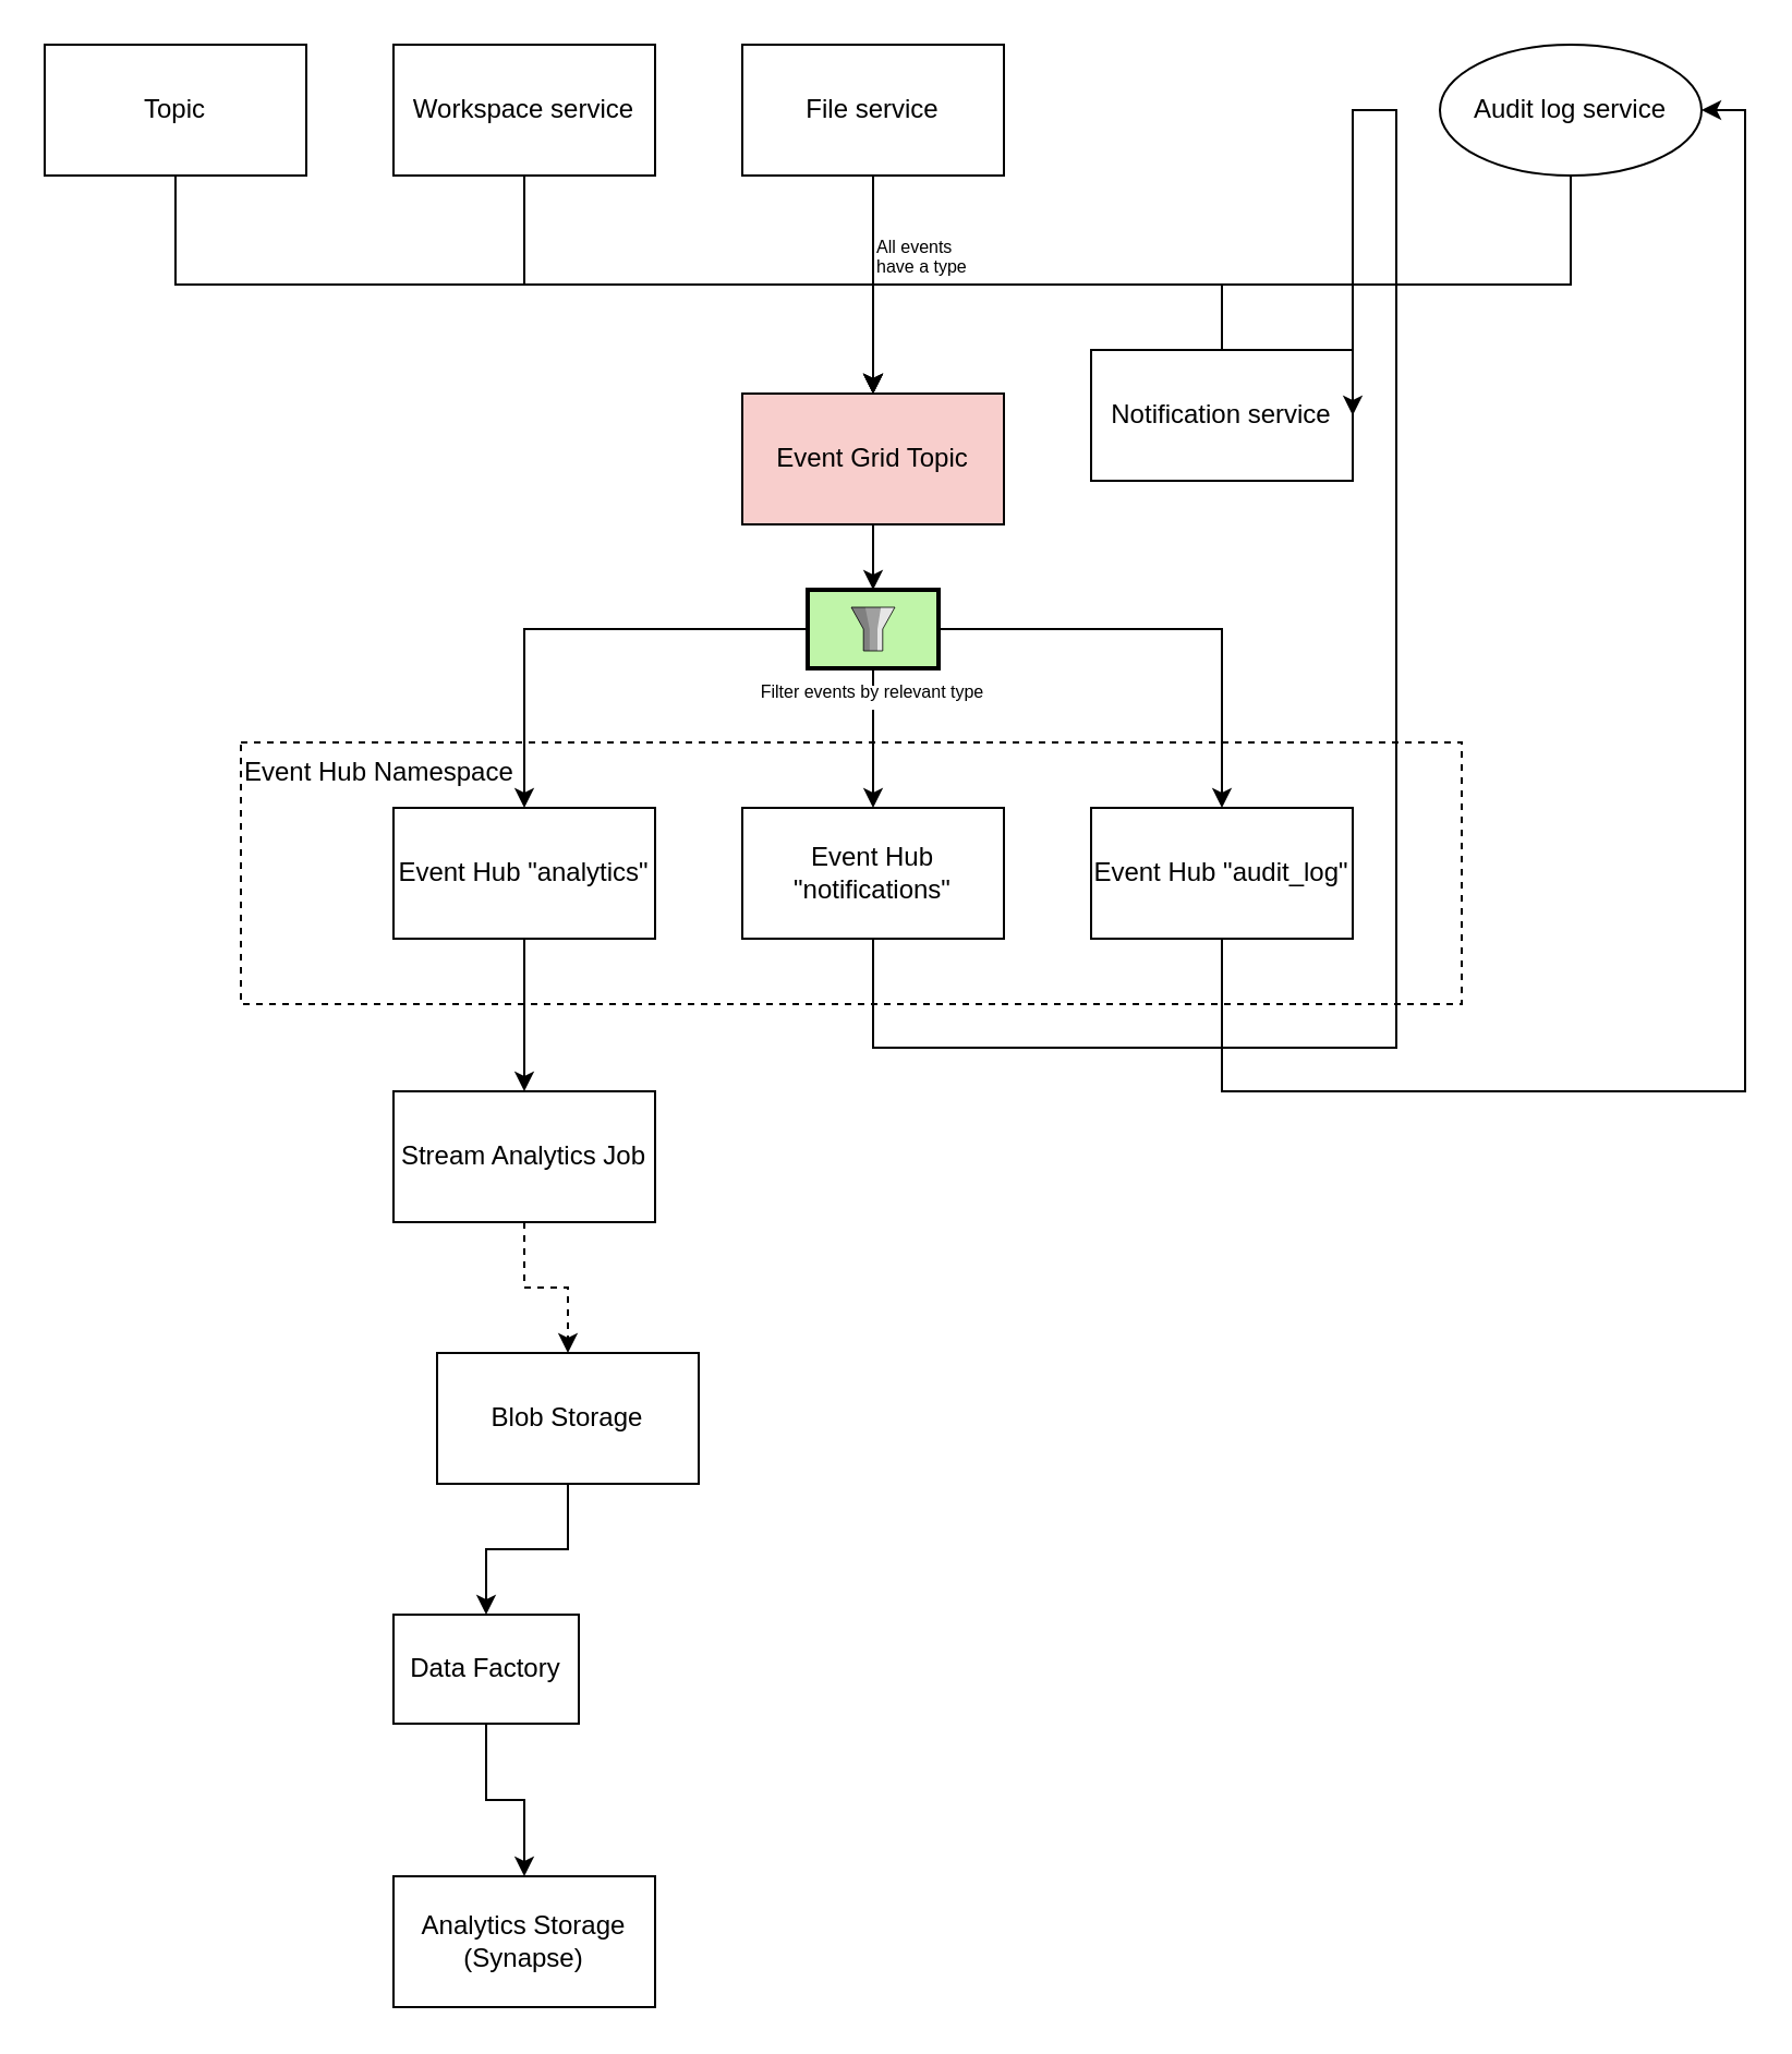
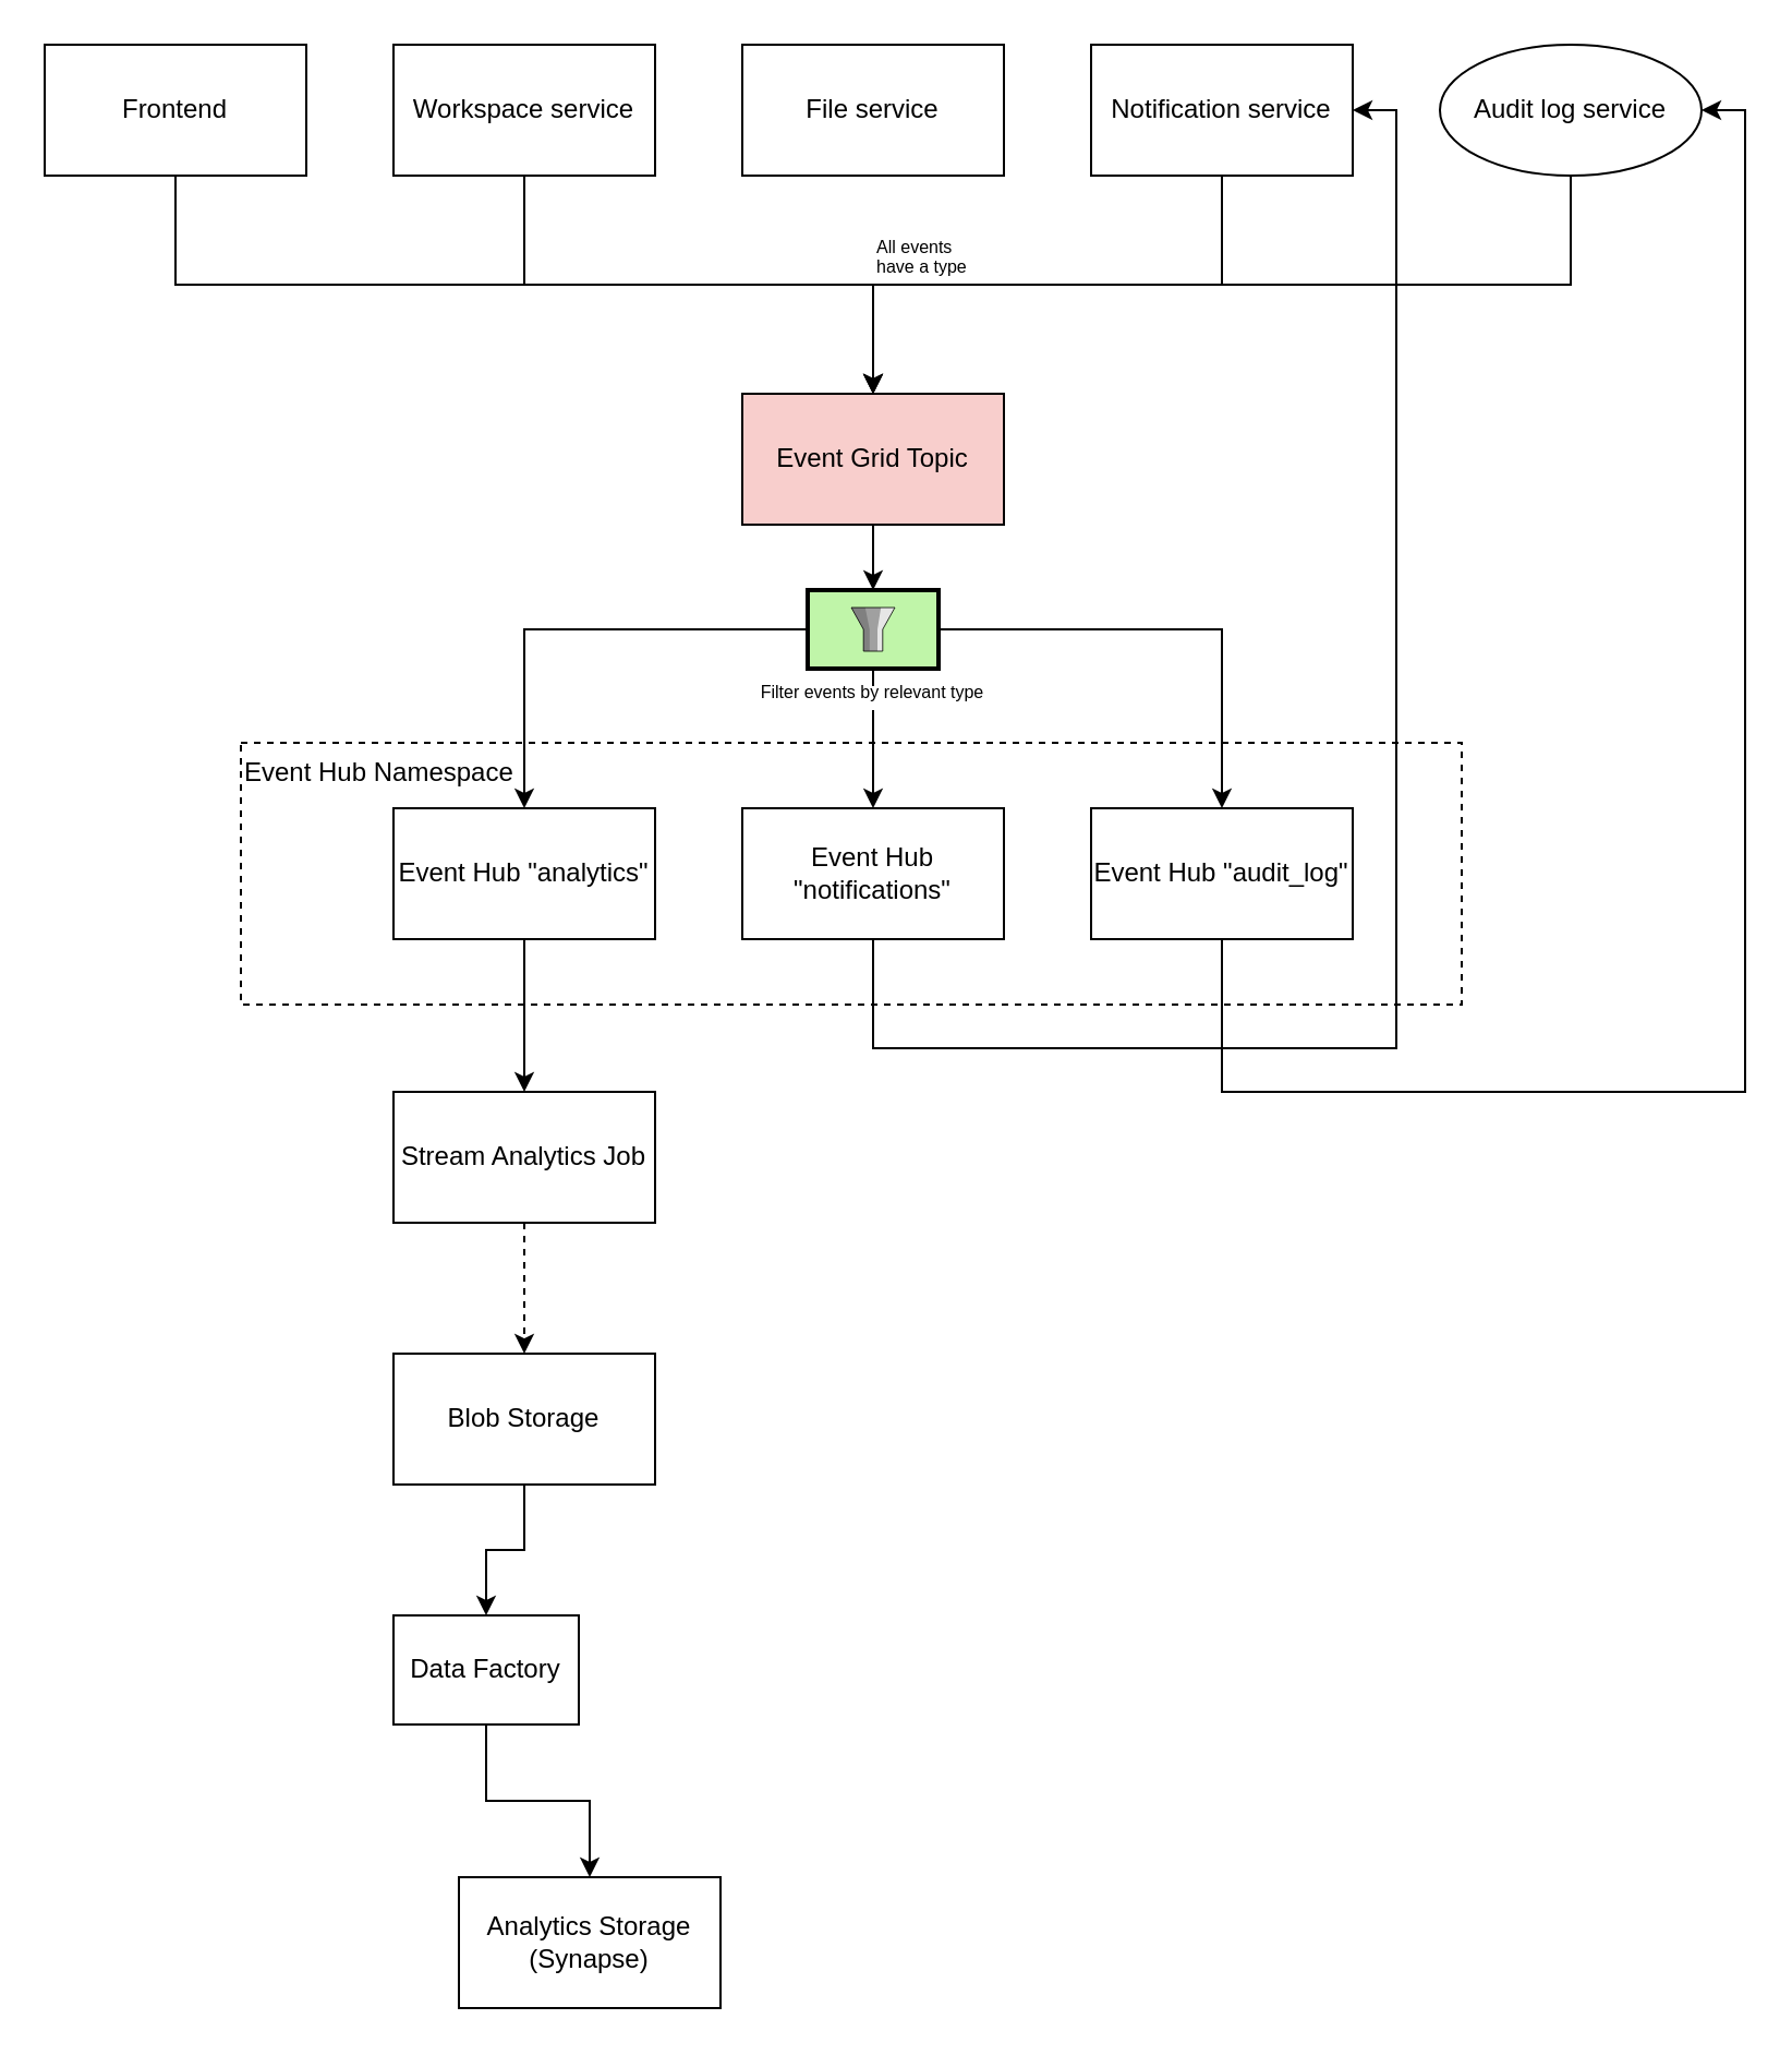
- <mxCell id="4" value="Topic" style="rounded=0;whiteSpace=wrap;html=1;" vertex="1" parent="1"><mxGeometry x="20" y="20" width="120" height="60" as="geometry" /></mxCell>
+ <mxCell id="4" value="Frontend" style="rounded=0;whiteSpace=wrap;html=1;" vertex="1" parent="1"><mxGeometry x="20" y="20" width="120" height="60" as="geometry" /></mxCell>
- <mxCell id="7" style="edgeStyle=orthogonalEdgeStyle;rounded=0;orthogonalLoop=1;jettySize=auto;html=1;entryX=0.5;entryY=0;entryDx=0;entryDy=0;" edge="1" parent="1" source="8" target="14"><mxGeometry relative="1" as="geometry" /></mxCell>
- <mxCell id="10" value="Notification service" style="rounded=0;whiteSpace=wrap;html=1;" vertex="1" parent="1"><mxGeometry x="500" y="160" width="120" height="60" as="geometry" /></mxCell>
+ <mxCell id="10" value="Notification service" style="rounded=0;whiteSpace=wrap;html=1;" vertex="1" parent="1"><mxGeometry x="500" y="20" width="120" height="60" as="geometry" /></mxCell>
- <mxCell id="24" value="Blob Storage" style="rounded=0;whiteSpace=wrap;html=1;" vertex="1" parent="1"><mxGeometry x="200" y="620" width="120" height="60" as="geometry" /></mxCell>
+ <mxCell id="24" value="Blob Storage" style="rounded=0;whiteSpace=wrap;html=1;" vertex="1" parent="1"><mxGeometry x="180" y="620" width="120" height="60" as="geometry" /></mxCell>
- <mxCell id="27" value="Analytics Storage&lt;br&gt;(Synapse)" style="rounded=0;whiteSpace=wrap;html=1;" vertex="1" parent="1"><mxGeometry x="180" y="860" width="120" height="60" as="geometry" /></mxCell>
+ <mxCell id="27" value="Analytics Storage&lt;br&gt;(Synapse)" style="rounded=0;whiteSpace=wrap;html=1;" vertex="1" parent="1"><mxGeometry x="210" y="860" width="120" height="60" as="geometry" /></mxCell>
